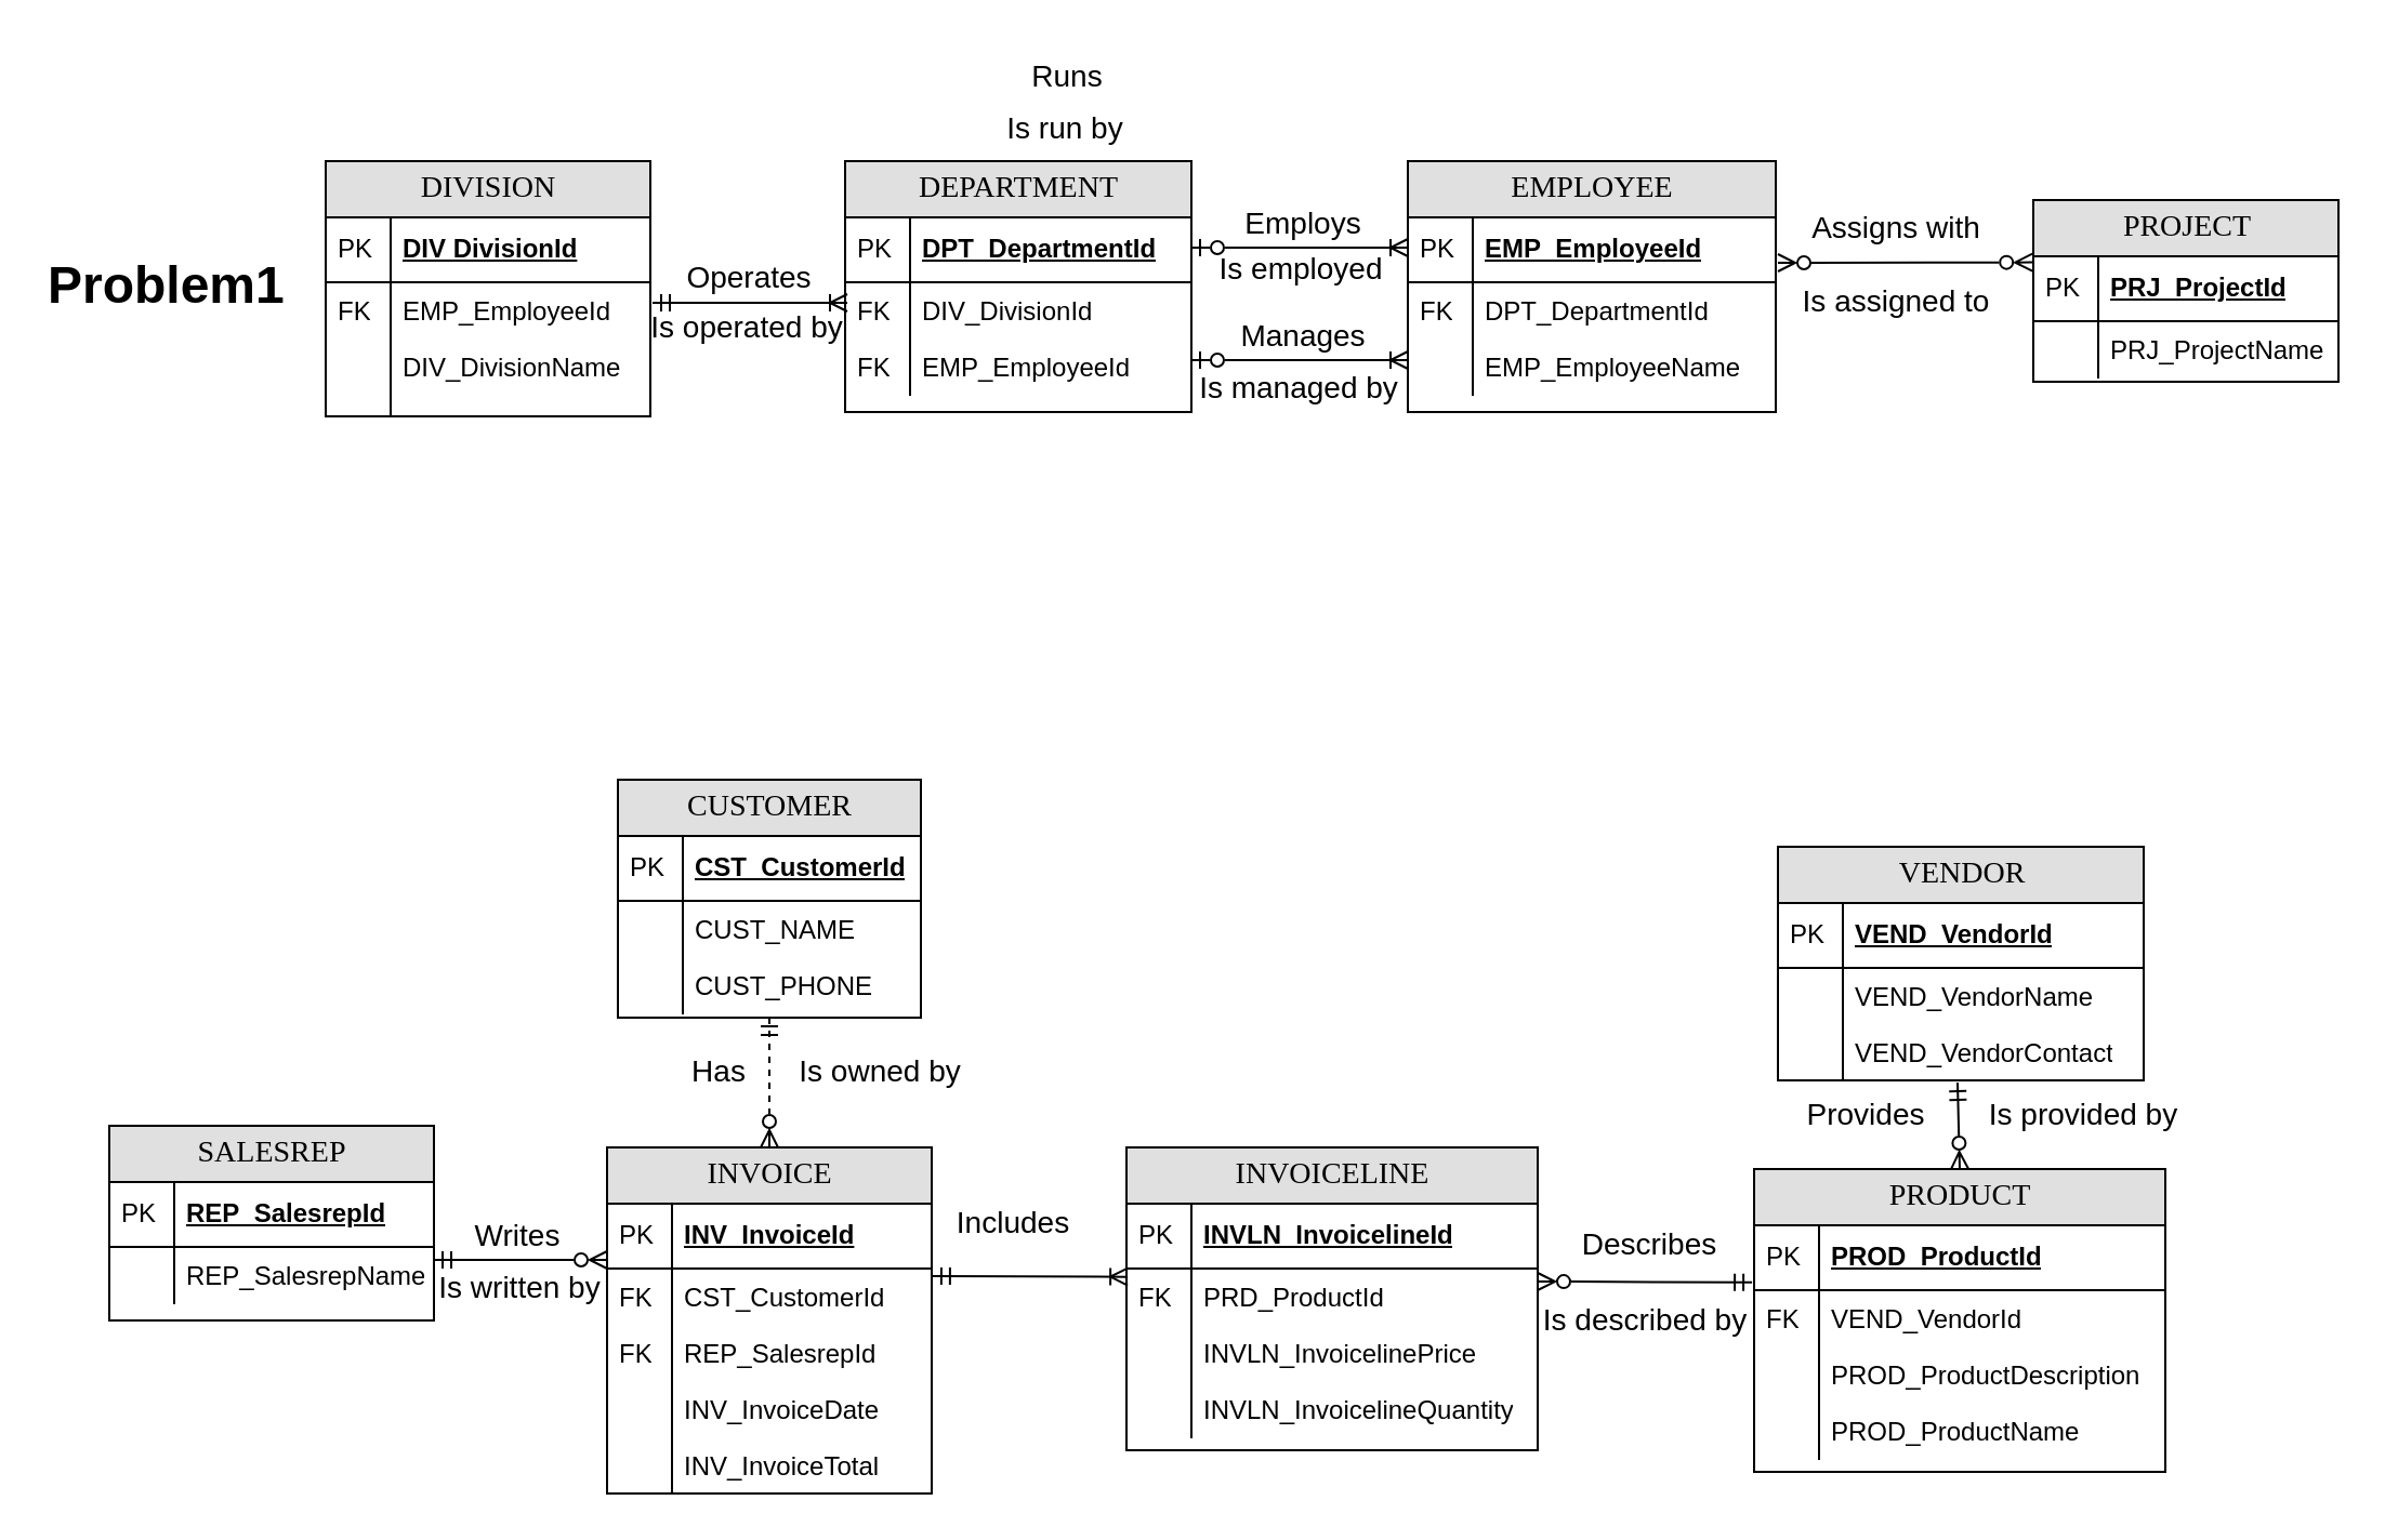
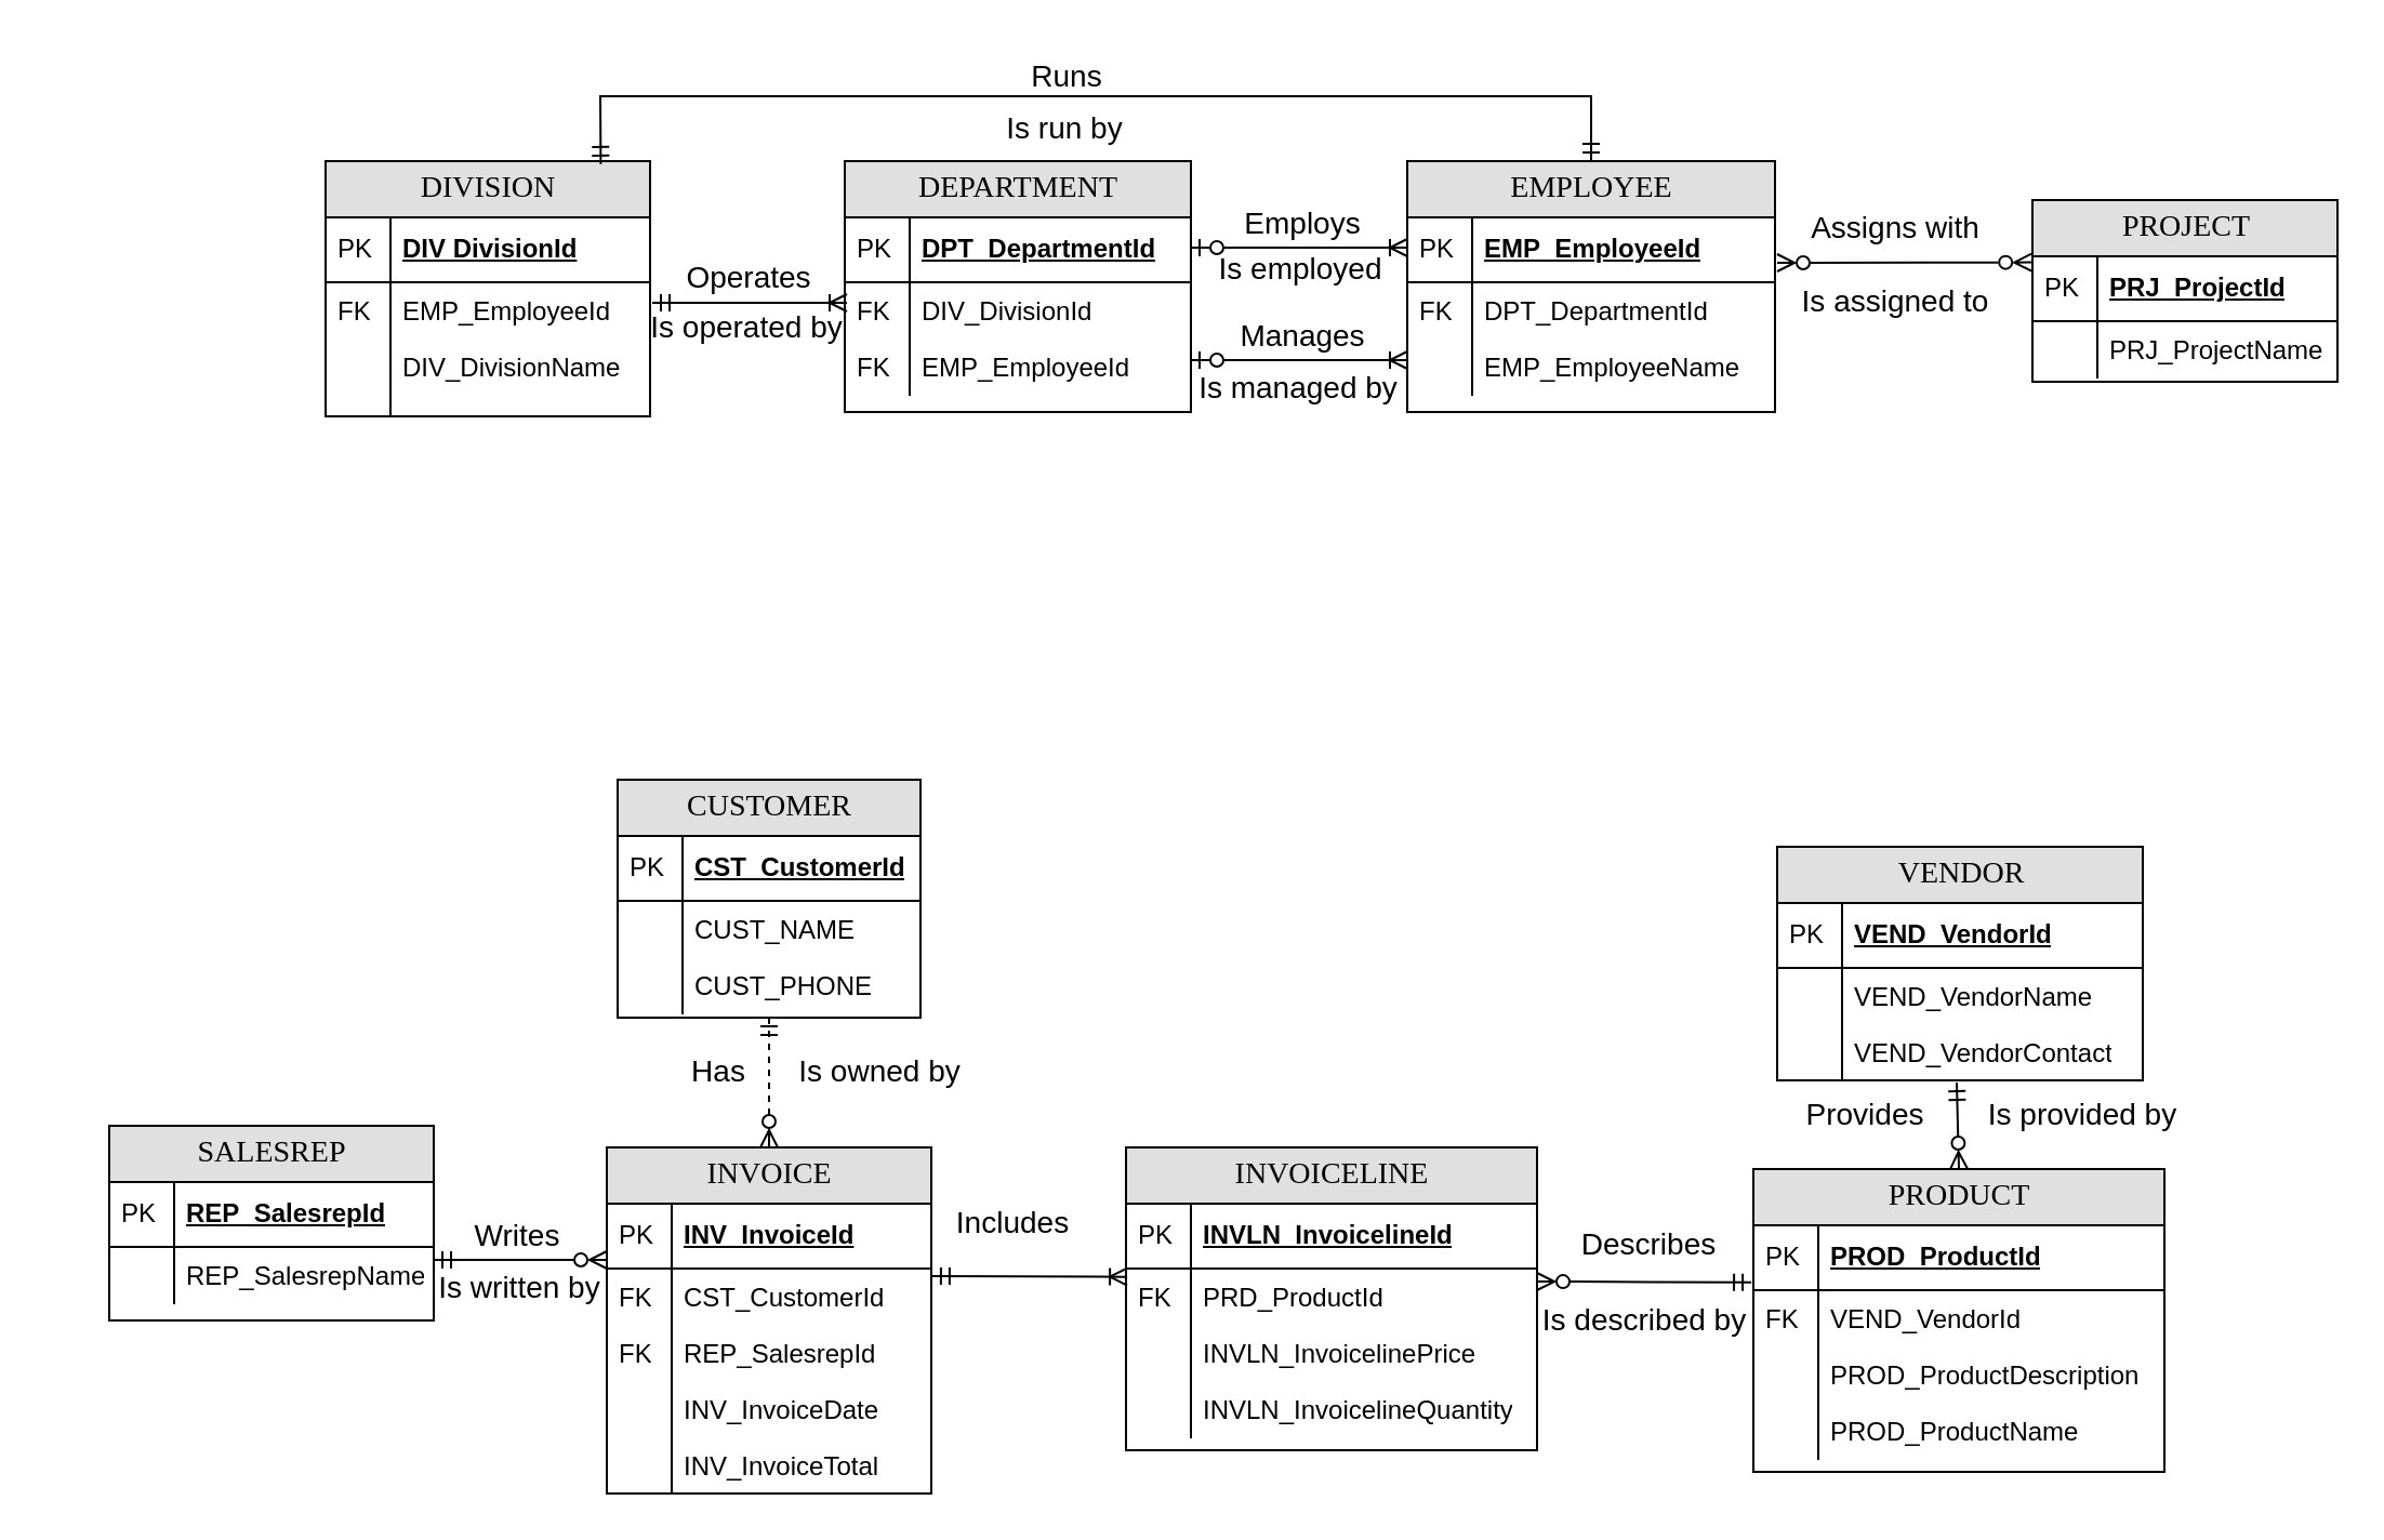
+ <mxCell id="31" value="" style="endArrow=ERmandOne;startArrow=ERmandOne;html=1;rounded=0;startFill=0;endFill=0;entryX=0.5;entryY=0;entryDx=0;entryDy=0;exitX=0.848;exitY=0.012;exitDx=0;exitDy=0;exitPerimeter=0;" edge="1" parent="1" source="9" target="20"><mxGeometry width="50" height="50" relative="1" as="geometry"><mxPoint x="299" y="-8" as="sourcePoint" /><mxPoint x="720" y="-10" as="targetPoint" /><Array as="points"><mxPoint x="277" y="44" /><mxPoint x="735" y="44" /></Array></mxGeometry></mxCell>
- <mxCell id="40" value="&lt;h1 style=&quot;margin-top: 0px;&quot;&gt;Problem1&lt;/h1&gt;" style="text;html=1;whiteSpace=wrap;overflow=hidden;rounded=0;" vertex="1" parent="1"><mxGeometry x="20" y="111" width="130" height="42" as="geometry" /></mxCell>
